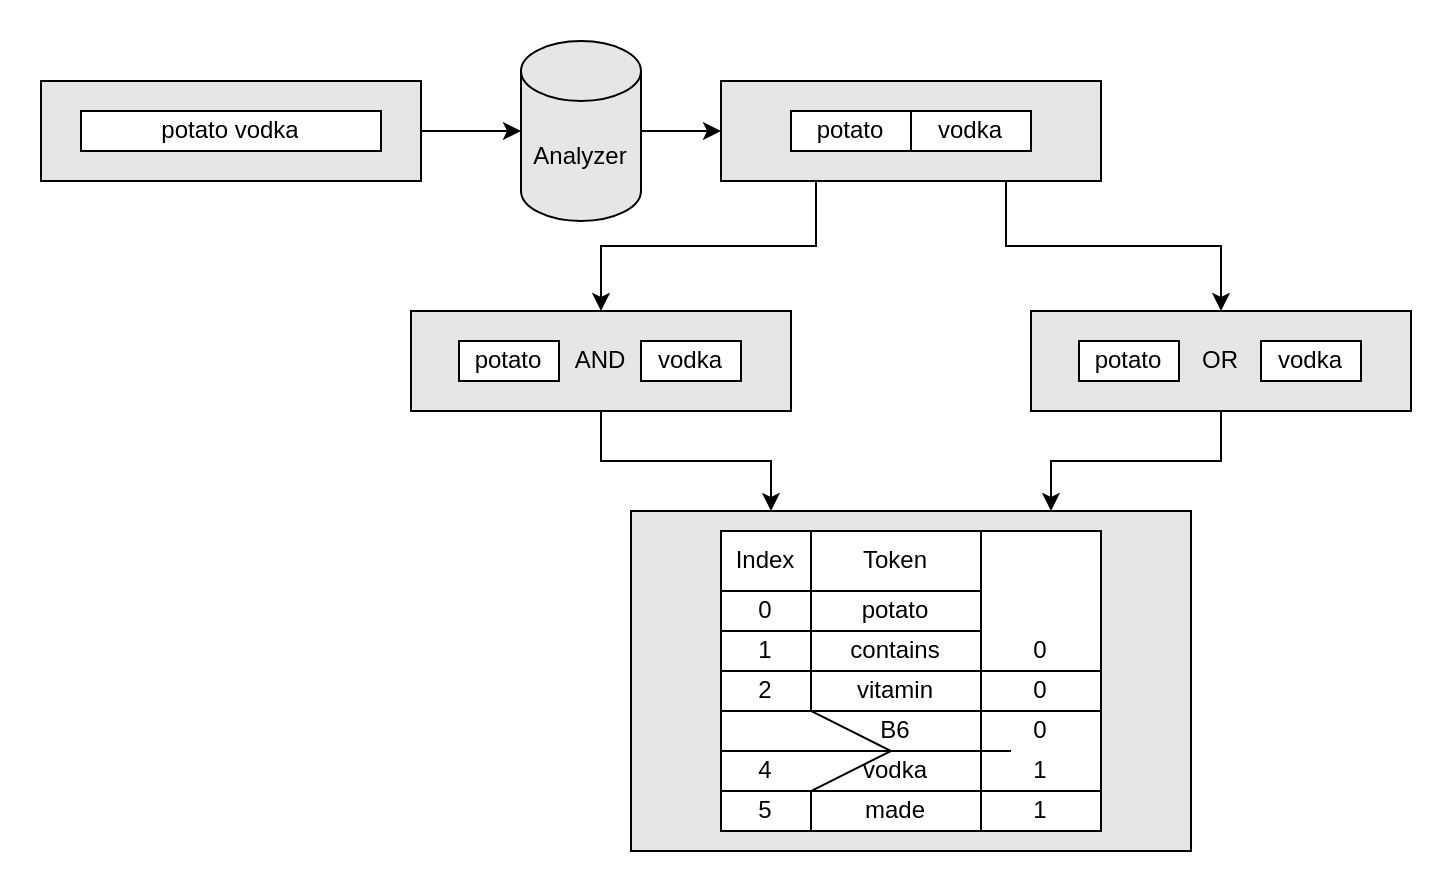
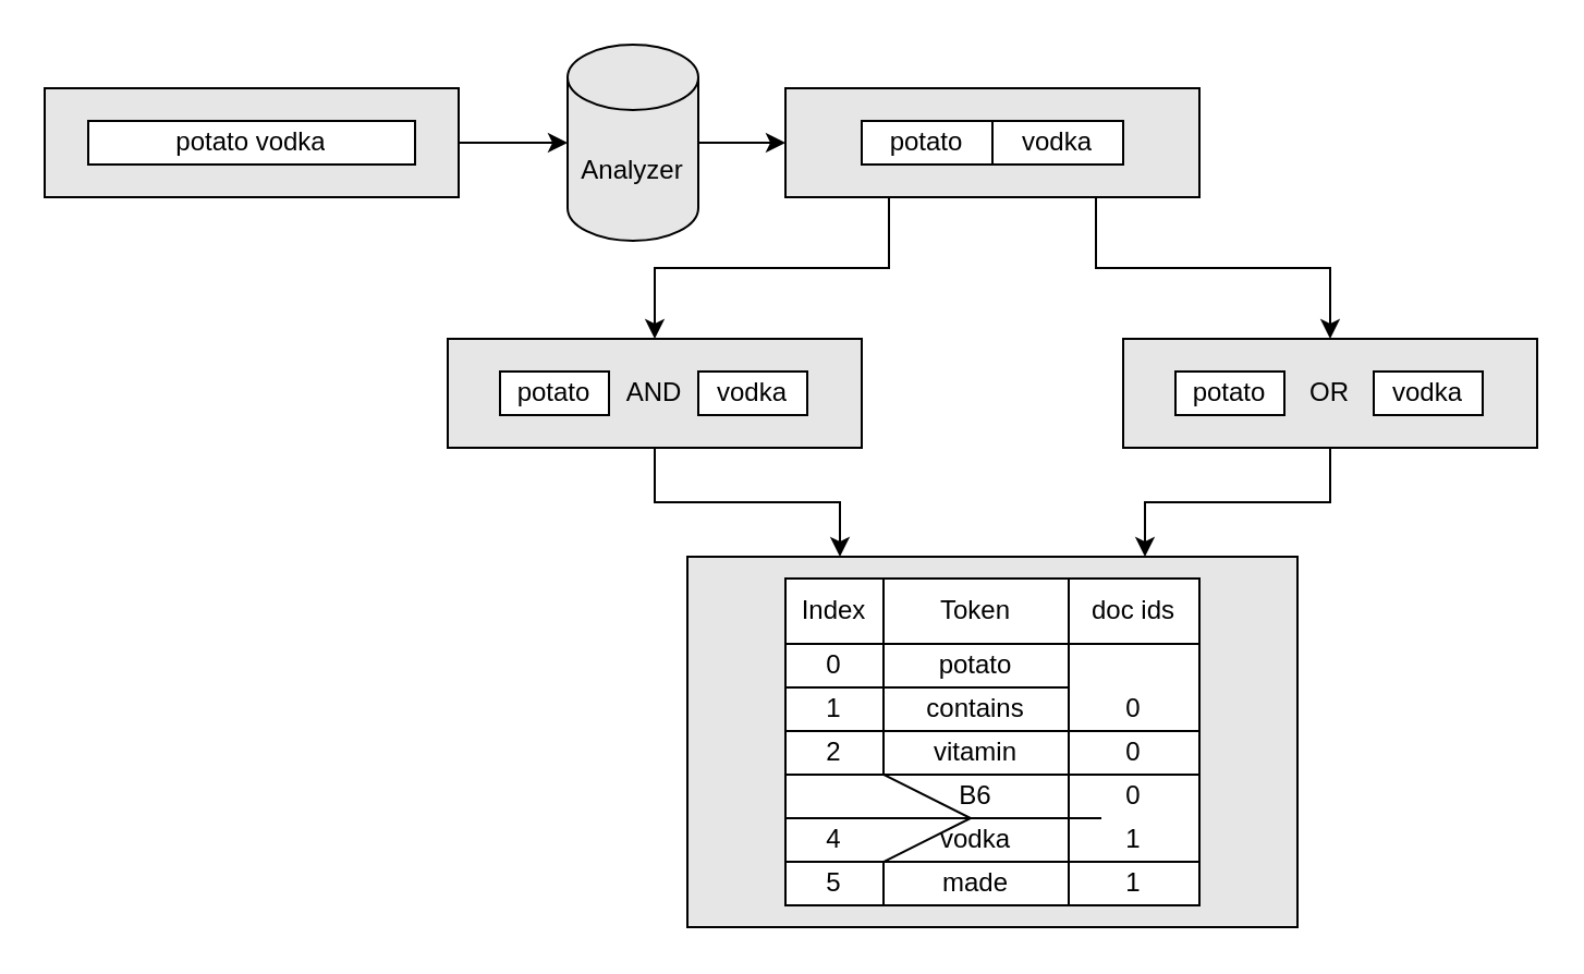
+ <mxCell id="39" value="doc ids" style="shape=partialRectangle;html=1;whiteSpace=wrap;connectable=0;overflow=hidden;fillColor=none;top=0;left=0;bottom=0;right=0;" vertex="1" parent="36"><mxGeometry x="130" width="60" height="30" as="geometry"><mxRectangle width="60" height="30" as="alternateBounds" /></mxGeometry></mxCell>
